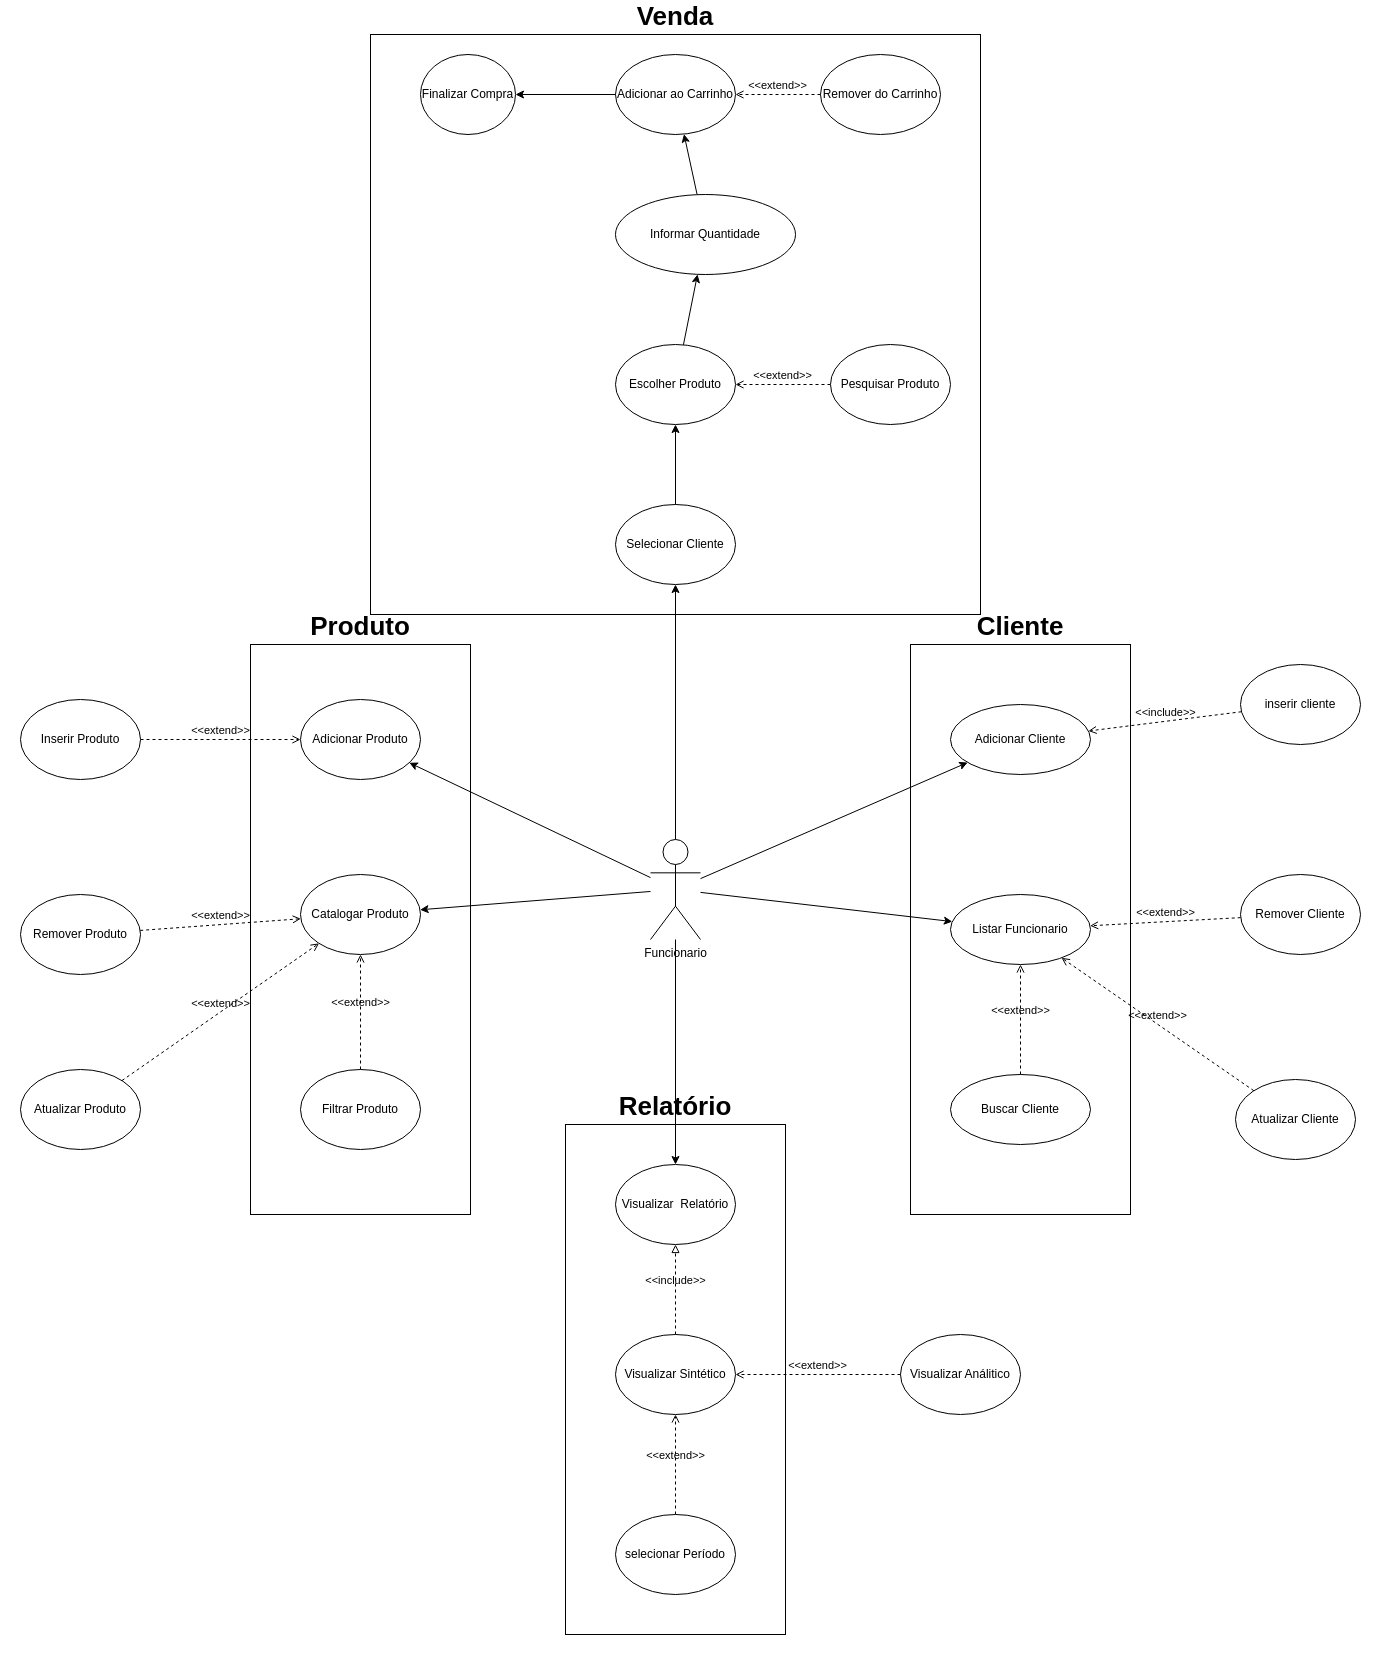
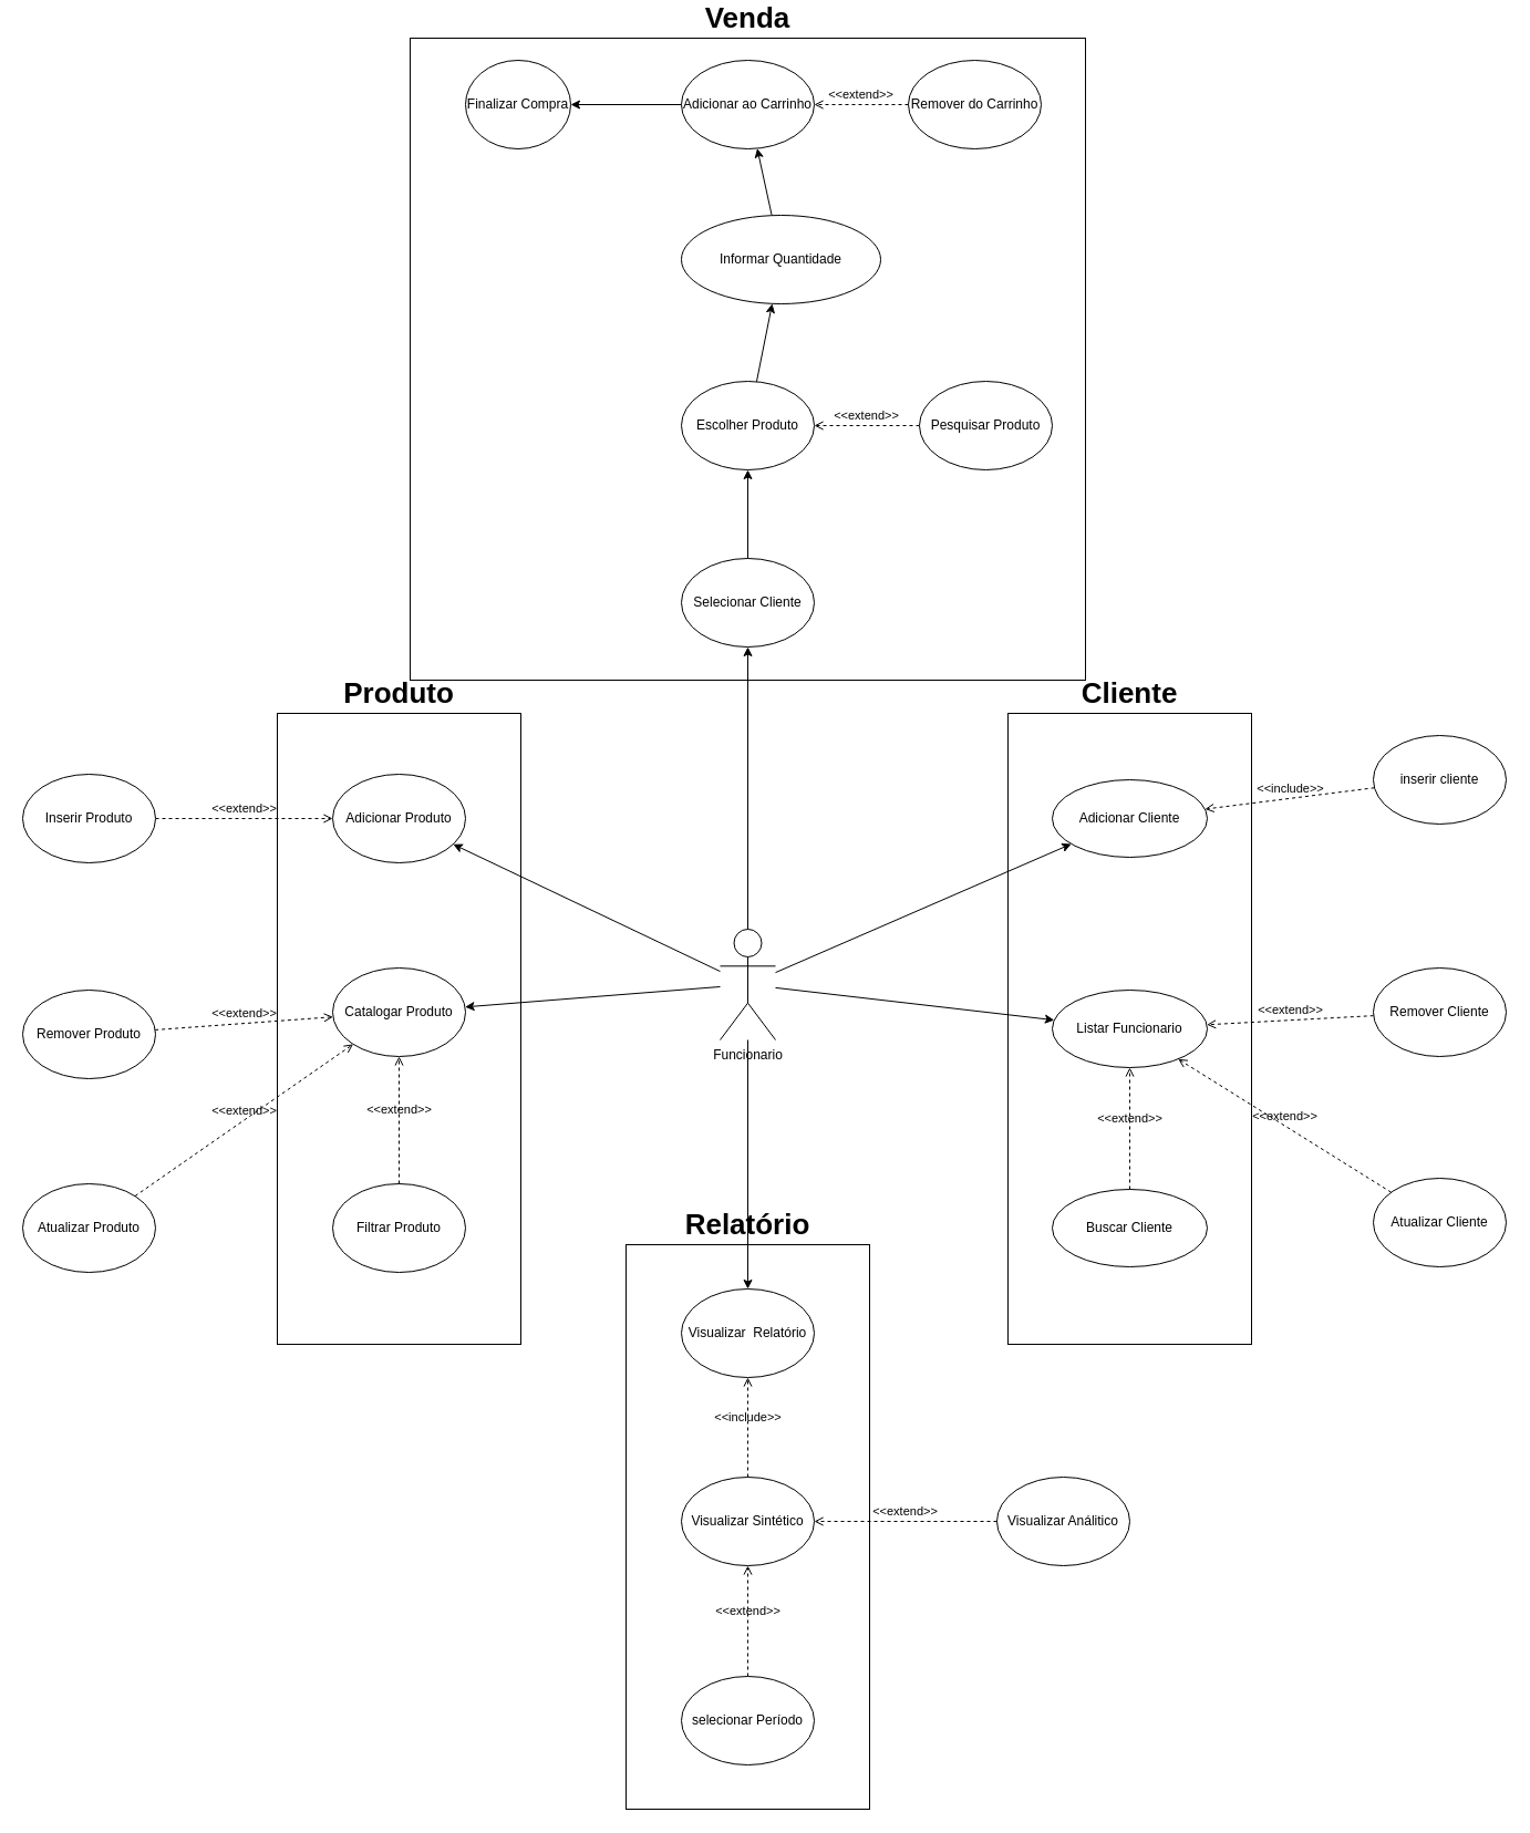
- <mxCell id="14" value="Atualizar Cliente" style="ellipse;whiteSpace=wrap;html=1;" parent="1" vertex="1"><mxGeometry x="1235" y="1065" width="120" height="80" as="geometry" /></mxCell>
+ <mxCell id="14" value="Atualizar Cliente" style="ellipse;whiteSpace=wrap;html=1;" parent="1" vertex="1"><mxGeometry x="1240" y="1050" width="120" height="80" as="geometry" /></mxCell>
- <mxCell id="35" value="&amp;lt;&amp;lt;include&amp;gt;&amp;gt;" style="html=1;verticalAlign=bottom;labelBackgroundColor=none;endArrow=block;endFill=0;dashed=1;rounded=0;" parent="1" source="34" target="31" edge="1"><mxGeometry width="160" relative="1" as="geometry"><mxPoint x="610" y="1380" as="sourcePoint" /><mxPoint x="770" y="1380" as="targetPoint" /></mxGeometry></mxCell>
+ <mxCell id="35" value="&amp;lt;&amp;lt;include&amp;gt;&amp;gt;" style="html=1;verticalAlign=bottom;labelBackgroundColor=none;endArrow=open;endFill=0;dashed=1;rounded=0;" parent="1" source="34" target="31" edge="1"><mxGeometry width="160" relative="1" as="geometry"><mxPoint x="610" y="1380" as="sourcePoint" /><mxPoint x="770" y="1380" as="targetPoint" /></mxGeometry></mxCell>
